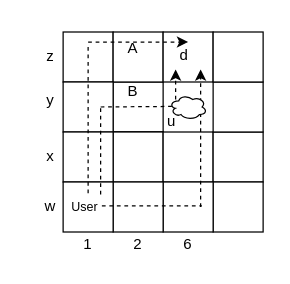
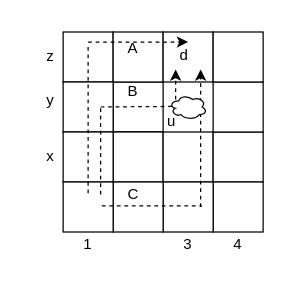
+ <mxCell id="39" value="C" style="text;html=1;resizable=0;points=[];autosize=1;align=left;verticalAlign=top;spacingTop=-4;" parent="2" vertex="1"><mxGeometry x="80" y="125" width="20" height="20" as="geometry" /></mxCell>
- <mxCell id="31" value="w" style="text;html=1;strokeColor=none;fillColor=none;align=center;verticalAlign=middle;whiteSpace=wrap;rounded=0;direction=south;" parent="2" vertex="1"><mxGeometry x="10" y="125" width="20" height="40" as="geometry" /></mxCell>
- <mxCell id="21" value="&lt;p style=&quot;font-size: 10px&quot;&gt;&lt;font style=&quot;font-size: 10px&quot;&gt;User&lt;/font&gt;&lt;/p&gt;" style="text;html=1;strokeColor=none;fillColor=none;align=center;verticalAlign=middle;whiteSpace=wrap;rounded=0;" parent="2" vertex="1"><mxGeometry x="30" y="125" width="35" height="40" as="geometry" /></mxCell>
- <mxCell id="34" value="2" style="text;html=1;strokeColor=none;fillColor=none;align=center;verticalAlign=middle;whiteSpace=wrap;rounded=0;" parent="2" vertex="1"><mxGeometry x="70" y="165" width="40" height="20" as="geometry" /></mxCell>
- <mxCell id="33" value="6" style="text;html=1;strokeColor=none;fillColor=none;align=center;verticalAlign=middle;whiteSpace=wrap;rounded=0;" parent="2" vertex="1"><mxGeometry x="110" y="165" width="40" height="20" as="geometry" /></mxCell>
+ <mxCell id="33" value="3" style="text;html=1;strokeColor=none;fillColor=none;align=center;verticalAlign=middle;whiteSpace=wrap;rounded=0;" parent="2" vertex="1"><mxGeometry x="110" y="165" width="40" height="20" as="geometry" /></mxCell>
+ <mxCell id="32" value="4" style="text;html=1;strokeColor=none;fillColor=none;align=center;verticalAlign=middle;whiteSpace=wrap;rounded=0;" parent="2" vertex="1"><mxGeometry x="150" y="165" width="40" height="20" as="geometry" /></mxCell>
